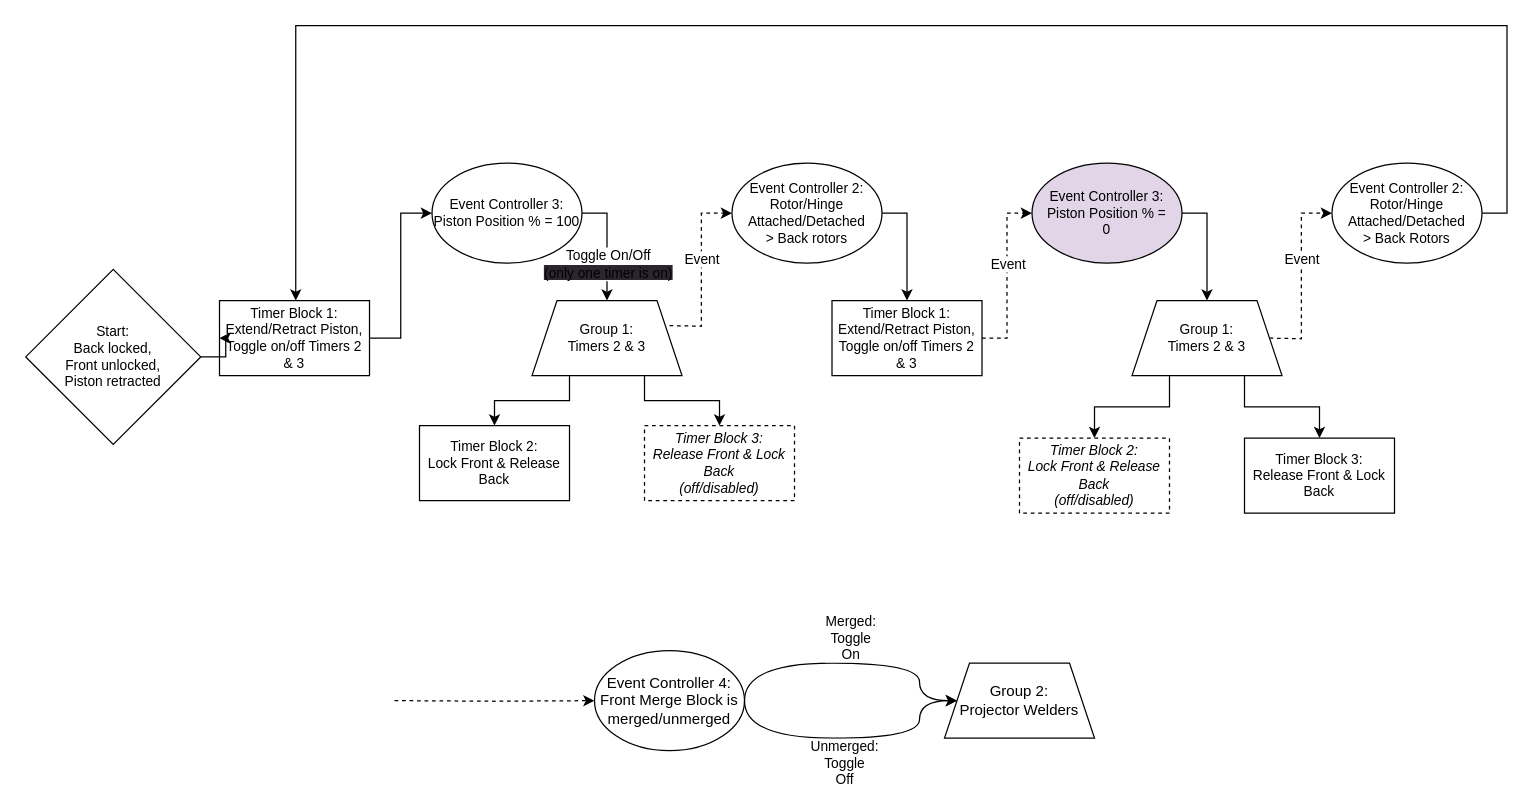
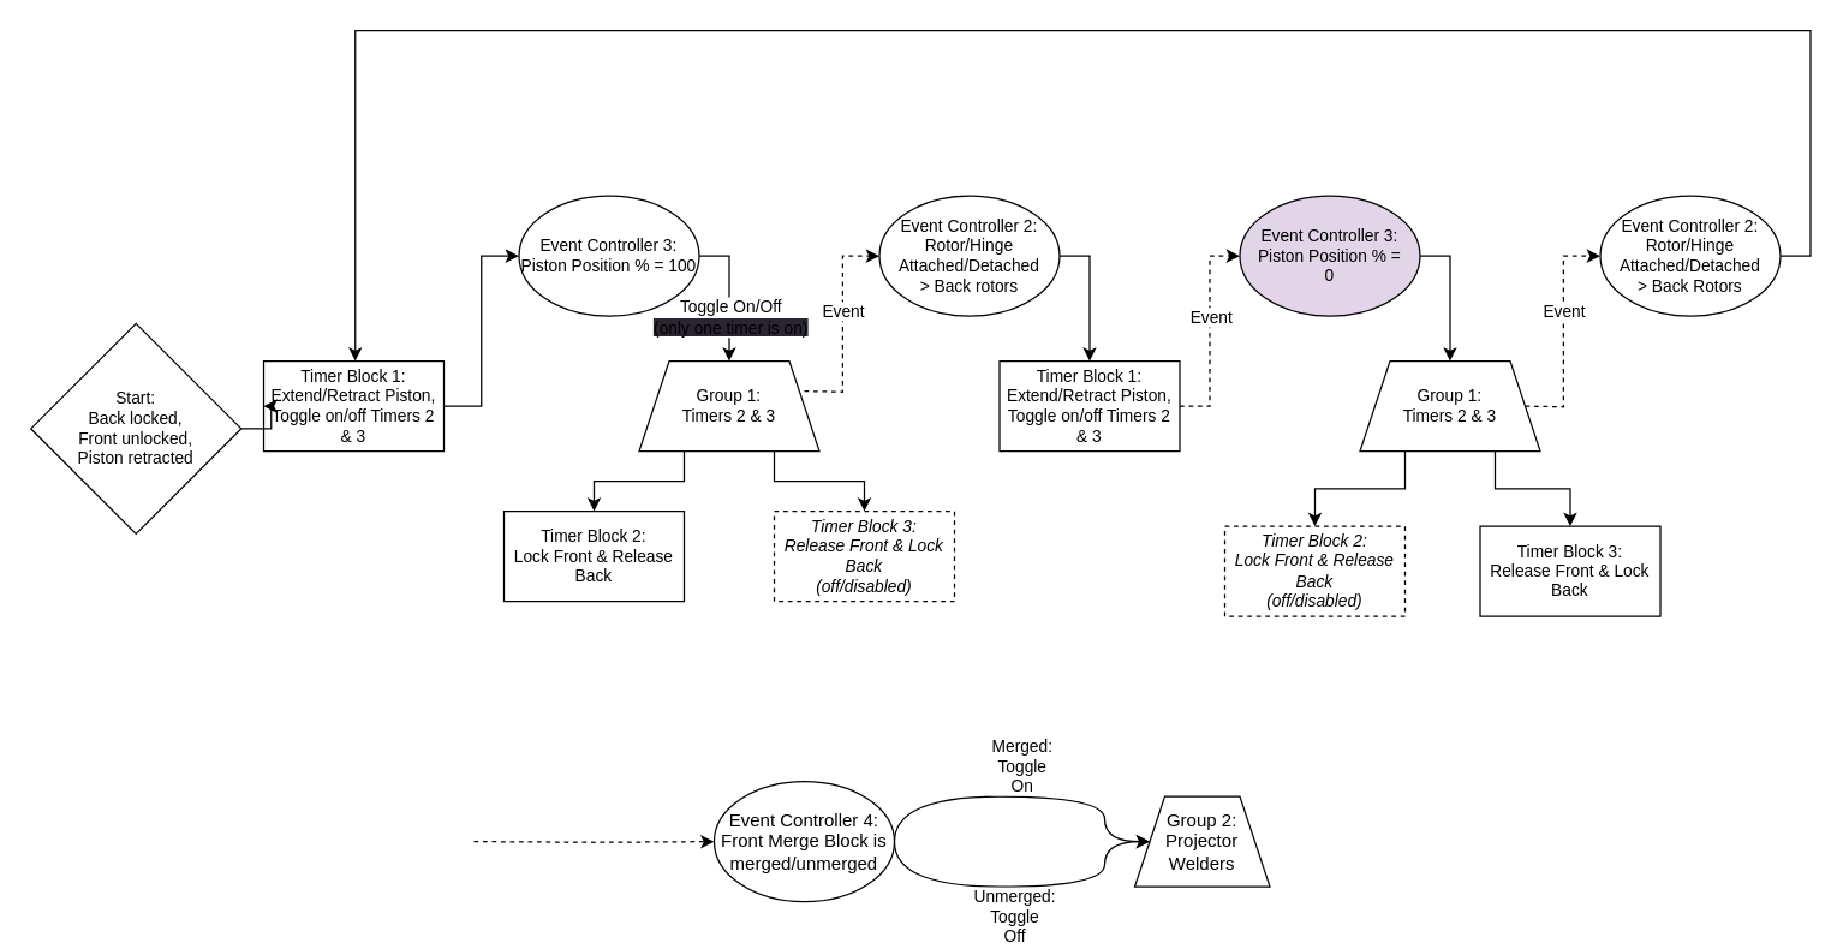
- <mxCell id="24" value="Timer Block 3:&lt;br style=&quot;font-size: 11px;&quot;&gt;Release Front &amp;amp; Lock Back" style="rounded=0;whiteSpace=wrap;html=1;fontSize=11;" vertex="1" parent="1"><mxGeometry x="995" y="350" width="120" height="60" as="geometry" /></mxCell>
+ <mxCell id="24" value="Timer Block 3:&lt;br style=&quot;font-size: 11px;&quot;&gt;Release Front &amp;amp; Lock Back" style="rounded=0;whiteSpace=wrap;html=1;fontSize=11;" vertex="1" parent="1"><mxGeometry x="985" y="350" width="120" height="60" as="geometry" /></mxCell>
- <mxCell id="34" value="Group 2:&lt;br&gt;Projector Welders" style="shape=trapezoid;perimeter=trapezoidPerimeter;whiteSpace=wrap;html=1;fixedSize=1;" vertex="1" parent="1"><mxGeometry x="755" y="530" width="120" height="60" as="geometry" /></mxCell>
+ <mxCell id="34" value="Group 2:&lt;br&gt;Projector Welders" style="shape=trapezoid;perimeter=trapezoidPerimeter;whiteSpace=wrap;html=1;fixedSize=1;" vertex="1" parent="1"><mxGeometry x="755" y="530" width="90" height="60" as="geometry" /></mxCell>
